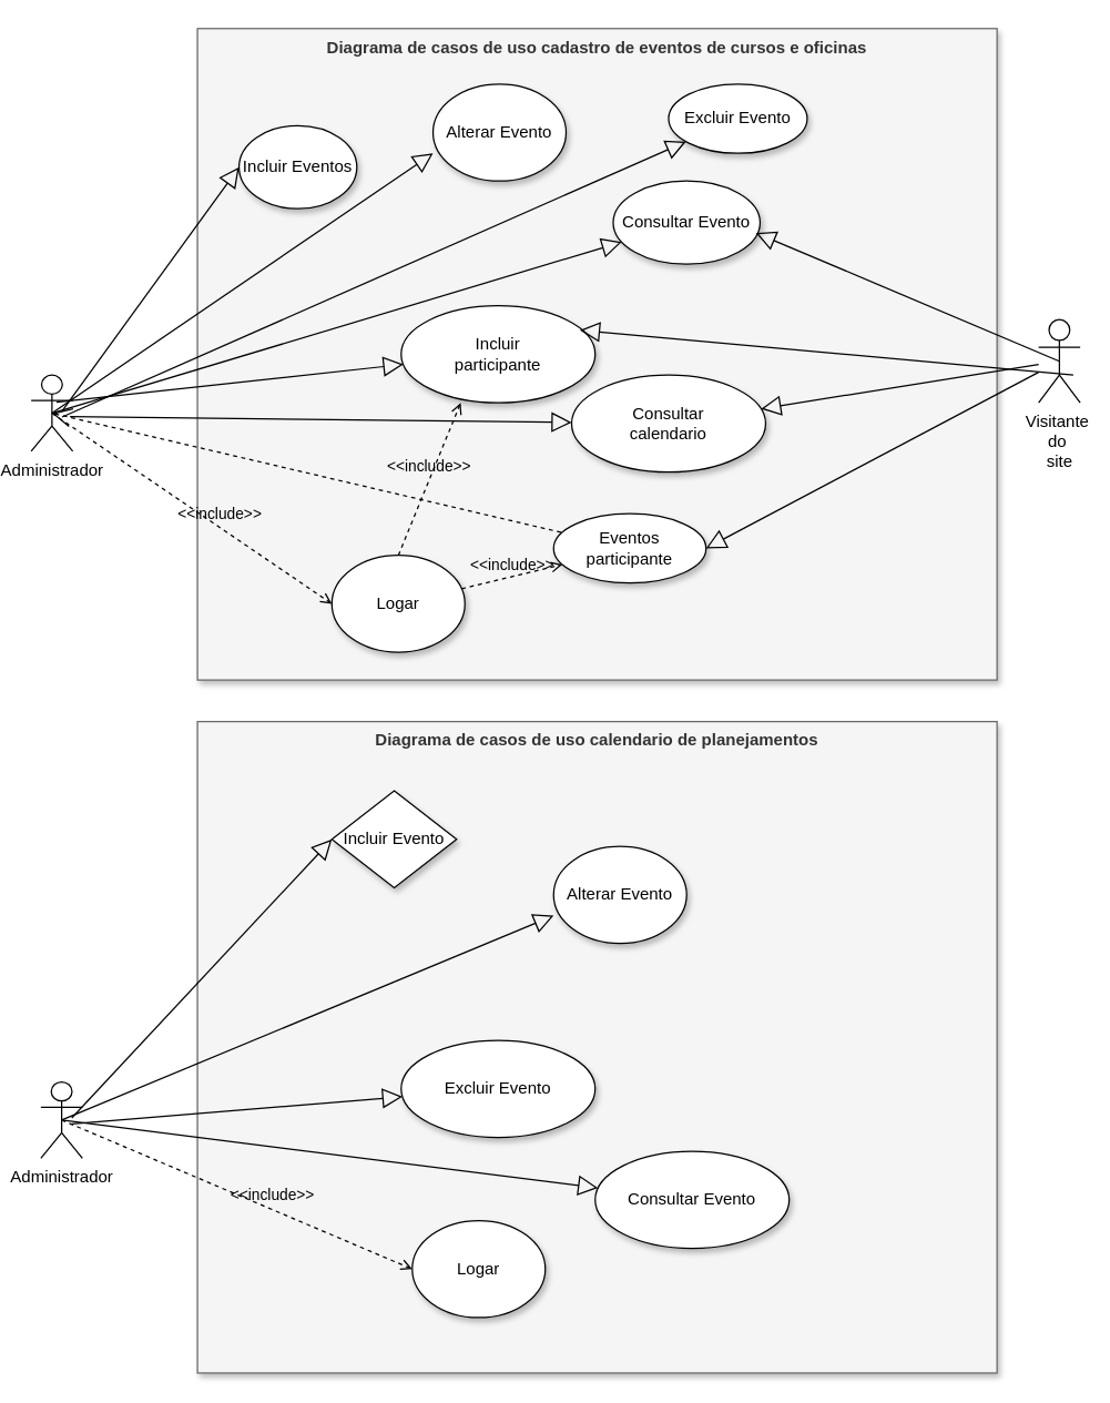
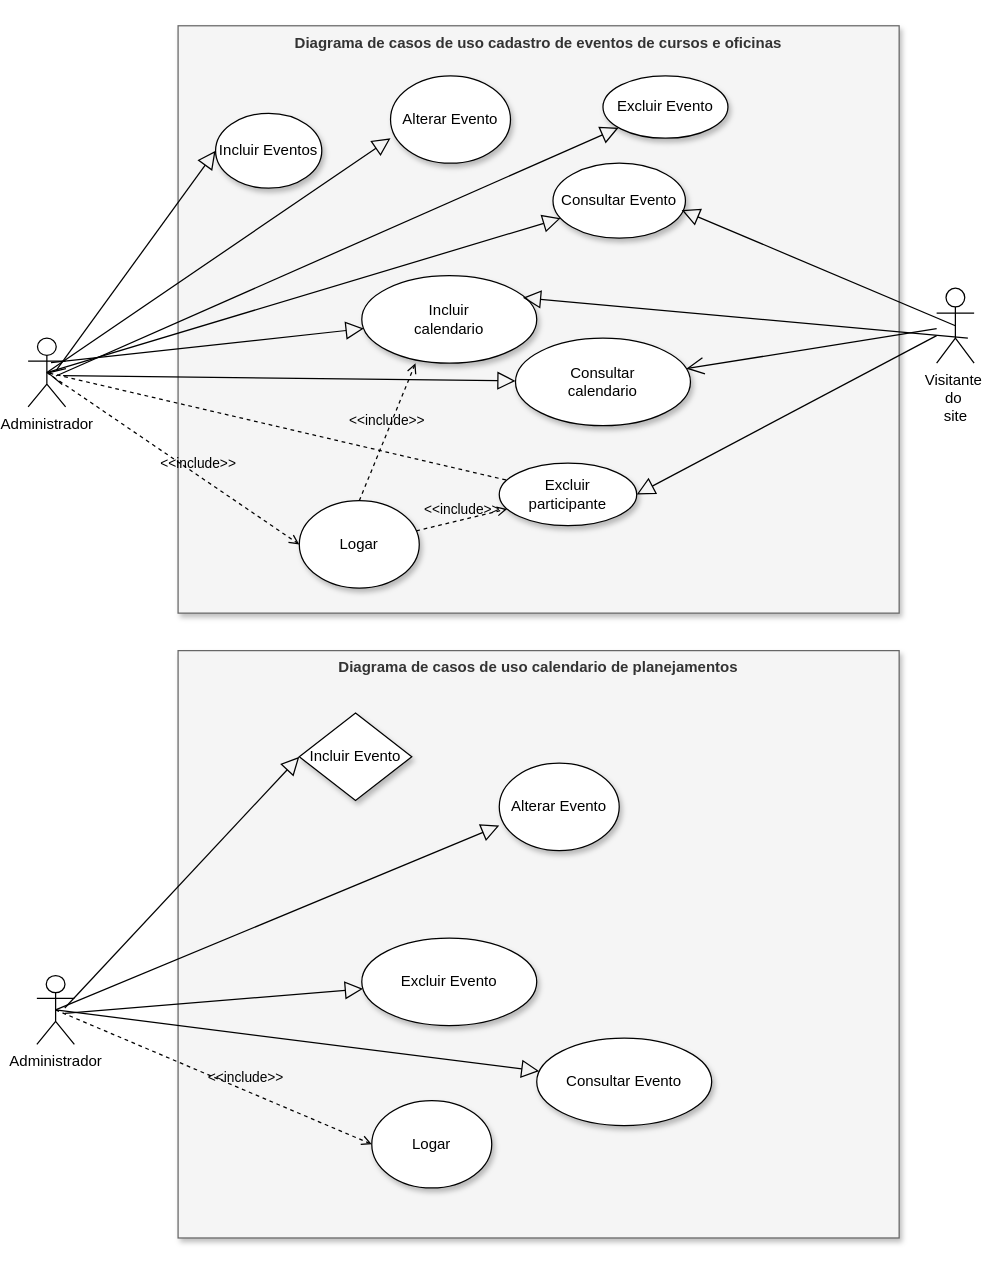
- <mxCell id="28" value="Incluir &lt;br&gt;participante" style="ellipse;whiteSpace=wrap;html=1;shadow=1;" vertex="1" parent="1"><mxGeometry x="287" y="220" width="140" height="70" as="geometry" /></mxCell>
+ <mxCell id="28" value="Incluir &lt;br&gt;calendario" style="ellipse;whiteSpace=wrap;html=1;shadow=1;" vertex="1" parent="1"><mxGeometry x="287" y="220" width="140" height="70" as="geometry" /></mxCell>
- <mxCell id="32" value="" style="edgeStyle=none;html=1;endArrow=block;endFill=0;endSize=12;verticalAlign=bottom;rounded=0;" edge="1" parent="1" source="25" target="29"><mxGeometry width="160" relative="1" as="geometry"><mxPoint x="782" y="280" as="sourcePoint" /><mxPoint x="426" y="268" as="targetPoint" /></mxGeometry></mxCell>
+ <mxCell id="32" value="" style="edgeStyle=none;html=1;endArrow=open;endFill=0;endSize=12;verticalAlign=bottom;rounded=0;" edge="1" parent="1" source="25" target="29"><mxGeometry width="160" relative="1" as="geometry"><mxPoint x="782" y="280" as="sourcePoint" /><mxPoint x="426" y="268" as="targetPoint" /></mxGeometry></mxCell>
- <mxCell id="30" value="Eventos&lt;br&gt;participante" style="ellipse;whiteSpace=wrap;html=1;shadow=1;" vertex="1" parent="1"><mxGeometry x="397" y="370" width="110" height="50" as="geometry" /></mxCell>
+ <mxCell id="30" value="Excluir&lt;br&gt;participante" style="ellipse;whiteSpace=wrap;html=1;shadow=1;" vertex="1" parent="1"><mxGeometry x="397" y="370" width="110" height="50" as="geometry" /></mxCell>
